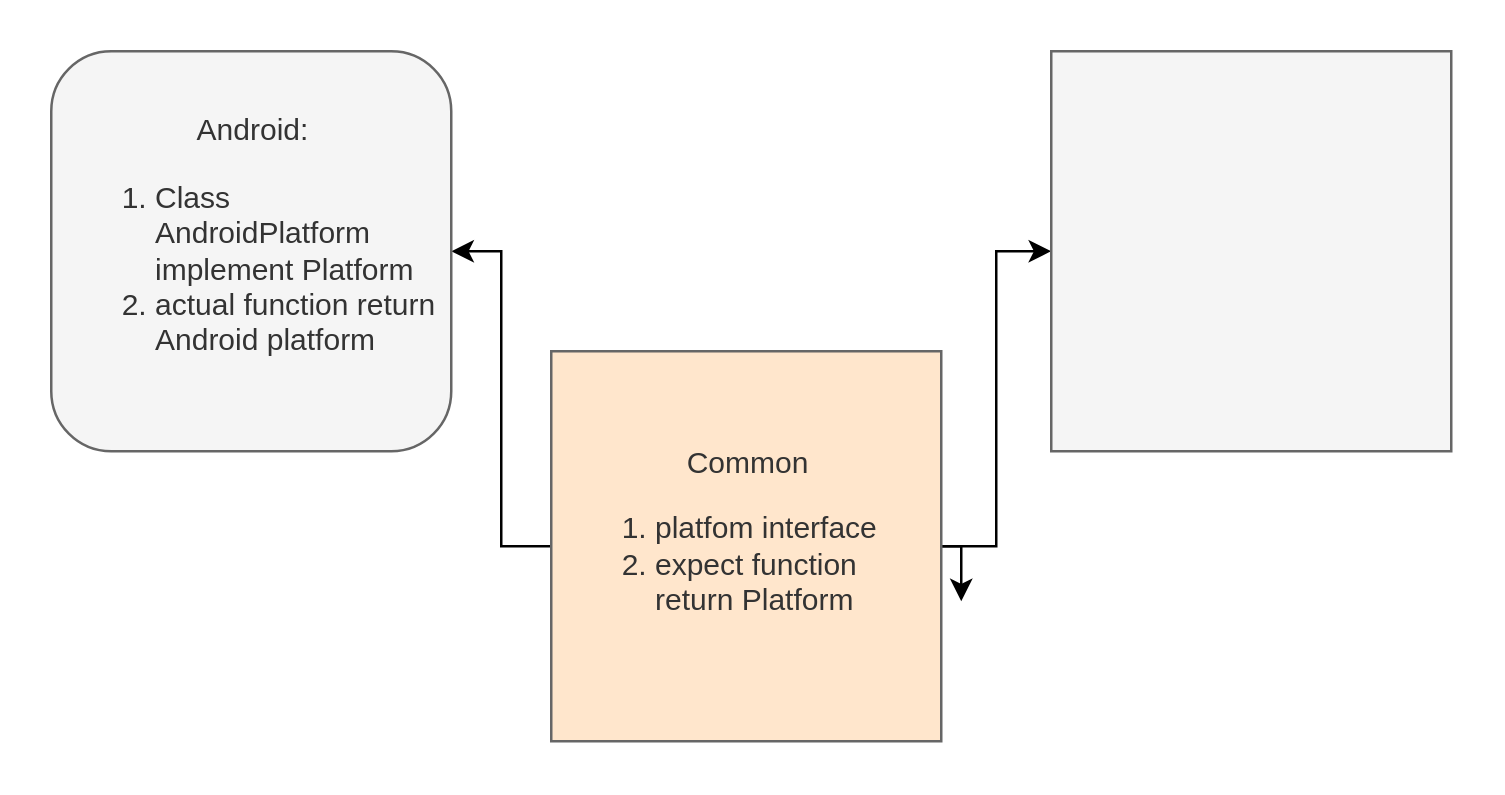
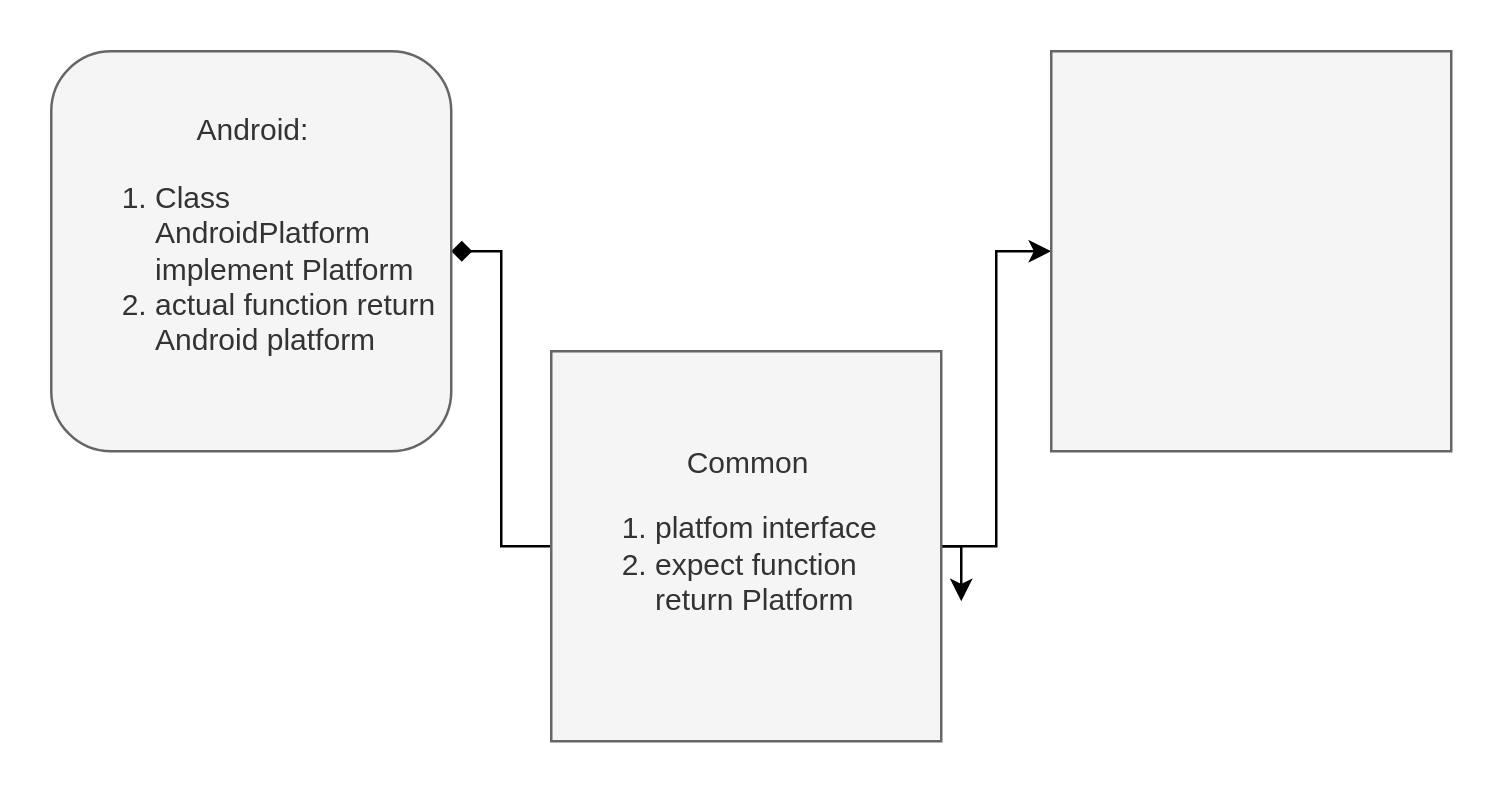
- <mxCell id="4" style="edgeStyle=orthogonalEdgeStyle;rounded=0;orthogonalLoop=1;jettySize=auto;html=1;exitX=0;exitY=0.5;exitDx=0;exitDy=0;entryX=1;entryY=0.5;entryDx=0;entryDy=0;" edge="1" parent="1" source="5" target="6"><mxGeometry relative="1" as="geometry" /></mxCell>
+ <mxCell id="4" style="edgeStyle=orthogonalEdgeStyle;rounded=0;orthogonalLoop=1;jettySize=auto;html=1;exitX=0;exitY=0.5;exitDx=0;exitDy=0;entryX=1;entryY=0.5;entryDx=0;entryDy=0;endArrow=diamond;" edge="1" parent="1" source="5" target="6"><mxGeometry relative="1" as="geometry" /></mxCell>
- <mxCell id="5" value="&lt;div style=&quot;text-align: center;&quot;&gt;Common&lt;/div&gt;&lt;div style=&quot;&quot;&gt;&lt;ol&gt;&lt;li&gt;platfom interface&lt;/li&gt;&lt;li&gt;expect function return Platform&lt;/li&gt;&lt;/ol&gt;&lt;/div&gt;" style="whiteSpace=wrap;html=1;aspect=fixed;align=left;fillColor=#ffe6cc;fontColor=#333333;strokeColor=#666666;" vertex="1" parent="1"><mxGeometry x="220" y="140" width="156" height="156" as="geometry" /></mxCell>
+ <mxCell id="5" value="&lt;div style=&quot;text-align: center;&quot;&gt;Common&lt;/div&gt;&lt;div style=&quot;&quot;&gt;&lt;ol&gt;&lt;li&gt;platfom interface&lt;/li&gt;&lt;li&gt;expect function return Platform&lt;/li&gt;&lt;/ol&gt;&lt;/div&gt;" style="whiteSpace=wrap;html=1;aspect=fixed;align=left;fillColor=#f5f5f5;fontColor=#333333;strokeColor=#666666;" vertex="1" parent="1"><mxGeometry x="220" y="140" width="156" height="156" as="geometry" /></mxCell>
